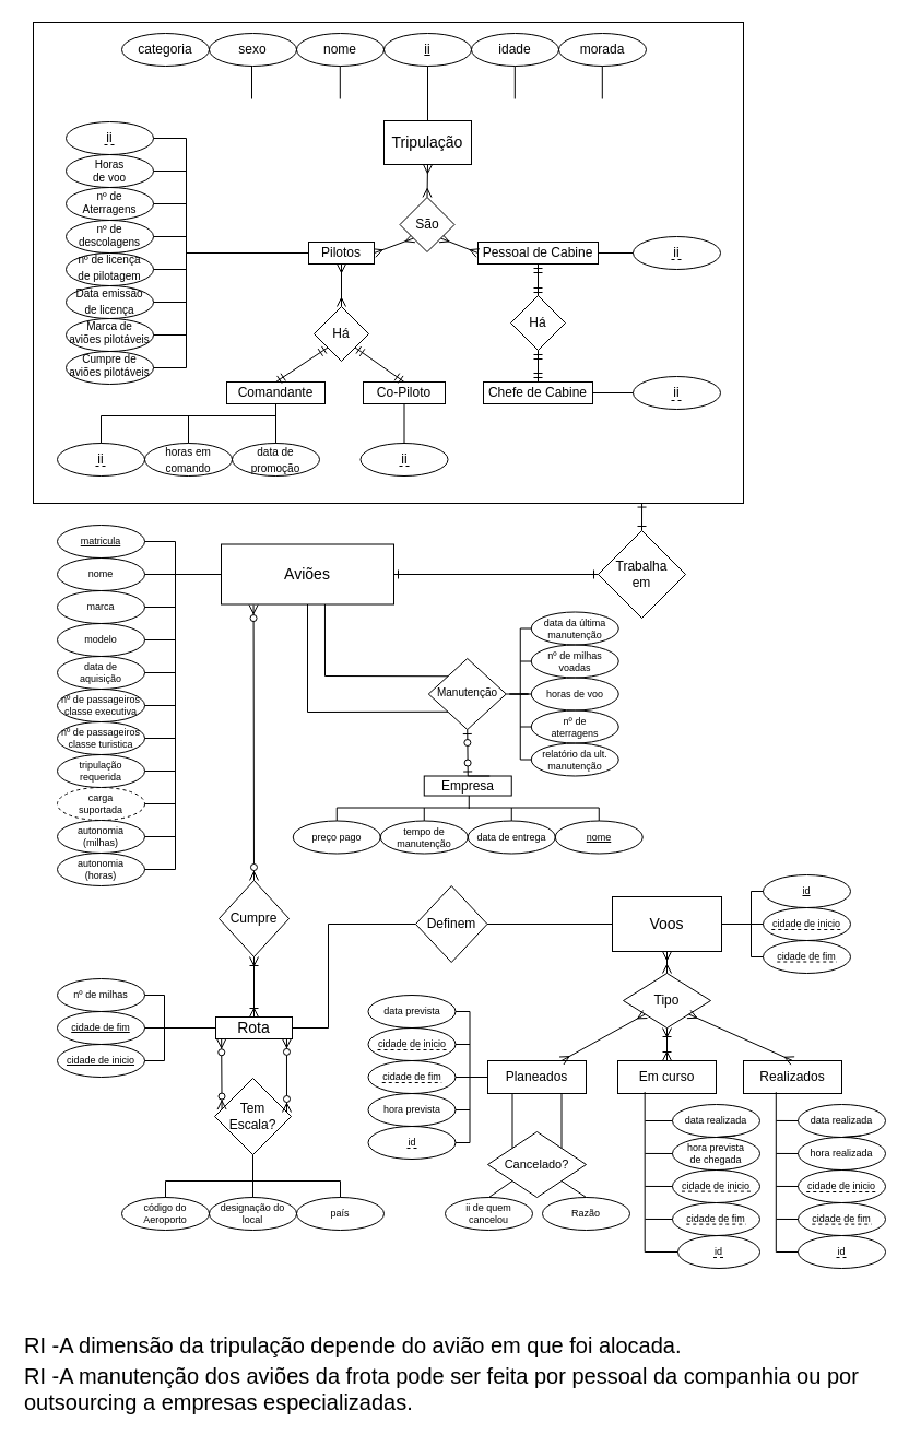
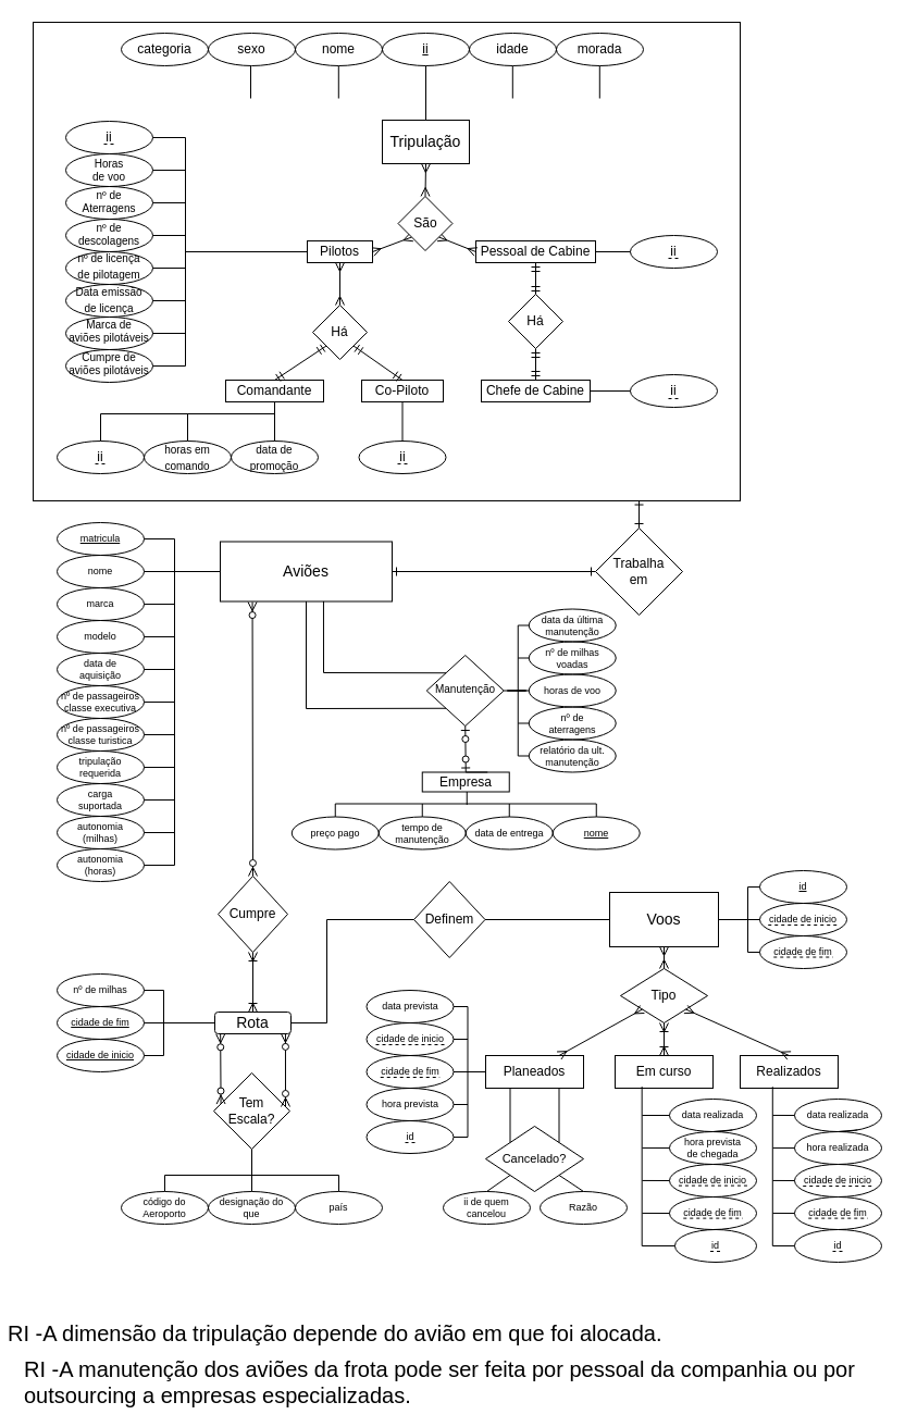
- <mxCell id="177" value="carga&lt;br&gt;suportada" style="ellipse;whiteSpace=wrap;html=1;fillColor=none;fontStyle=0;fontSize=9;dashed=1;" parent="1" vertex="1"><mxGeometry x="52" y="720" width="80" height="30" as="geometry" /></mxCell>
+ <mxCell id="177" value="carga&lt;br&gt;suportada" style="ellipse;whiteSpace=wrap;html=1;fillColor=none;fontStyle=0;fontSize=9;" parent="1" vertex="1"><mxGeometry x="52" y="720" width="80" height="30" as="geometry" /></mxCell>
- <mxCell id="28" value="&lt;font style=&quot;font-size: 14px&quot;&gt;Rota&lt;/font&gt;" style="rounded=0;whiteSpace=wrap;html=1;fillColor=none;" parent="1" vertex="1"><mxGeometry x="197" y="930" width="70" height="20" as="geometry" /></mxCell>
+ <mxCell id="28" value="&lt;font style=&quot;font-size: 14px&quot;&gt;Rota&lt;/font&gt;" style="whiteSpace=wrap;html=1;fillColor=none;rounded=1;" parent="1" vertex="1"><mxGeometry x="197" y="930" width="70" height="20" as="geometry" /></mxCell>
- <mxCell id="98" value="designação do&lt;br&gt;local" style="ellipse;whiteSpace=wrap;html=1;fillColor=none;fontStyle=0;fontSize=9;" parent="1" vertex="1"><mxGeometry x="191" y="1095" width="80" height="30" as="geometry" /></mxCell>
+ <mxCell id="98" value="designação do&lt;br&gt;que" style="ellipse;whiteSpace=wrap;html=1;fillColor=none;fontStyle=0;fontSize=9;" parent="1" vertex="1"><mxGeometry x="191" y="1095" width="80" height="30" as="geometry" /></mxCell>
- <mxCell id="137" value="&lt;blockquote style=&quot;margin: 0 0 0 40px ; border: none ; padding: 0px&quot;&gt;&lt;/blockquote&gt;&lt;span&gt;RI -A dimensão da&amp;nbsp;&lt;/span&gt;tripulação depende do avião em que foi alocada." style="text;html=1;strokeColor=none;fillColor=none;align=left;verticalAlign=middle;whiteSpace=wrap;rounded=0;fontSize=20;" parent="1" vertex="1"><mxGeometry x="20" y="1220" width="780" height="20" as="geometry" /></mxCell>
+ <mxCell id="137" value="&lt;blockquote style=&quot;margin: 0 0 0 40px ; border: none ; padding: 0px&quot;&gt;&lt;/blockquote&gt;&lt;span&gt;RI -A dimensão da&amp;nbsp;&lt;/span&gt;tripulação depende do avião em que foi alocada." style="text;html=1;strokeColor=none;fillColor=none;align=left;verticalAlign=middle;whiteSpace=wrap;rounded=0;fontSize=20;" parent="1" vertex="1"><mxGeometry x="5" y="1215" width="780" height="20" as="geometry" /></mxCell>
